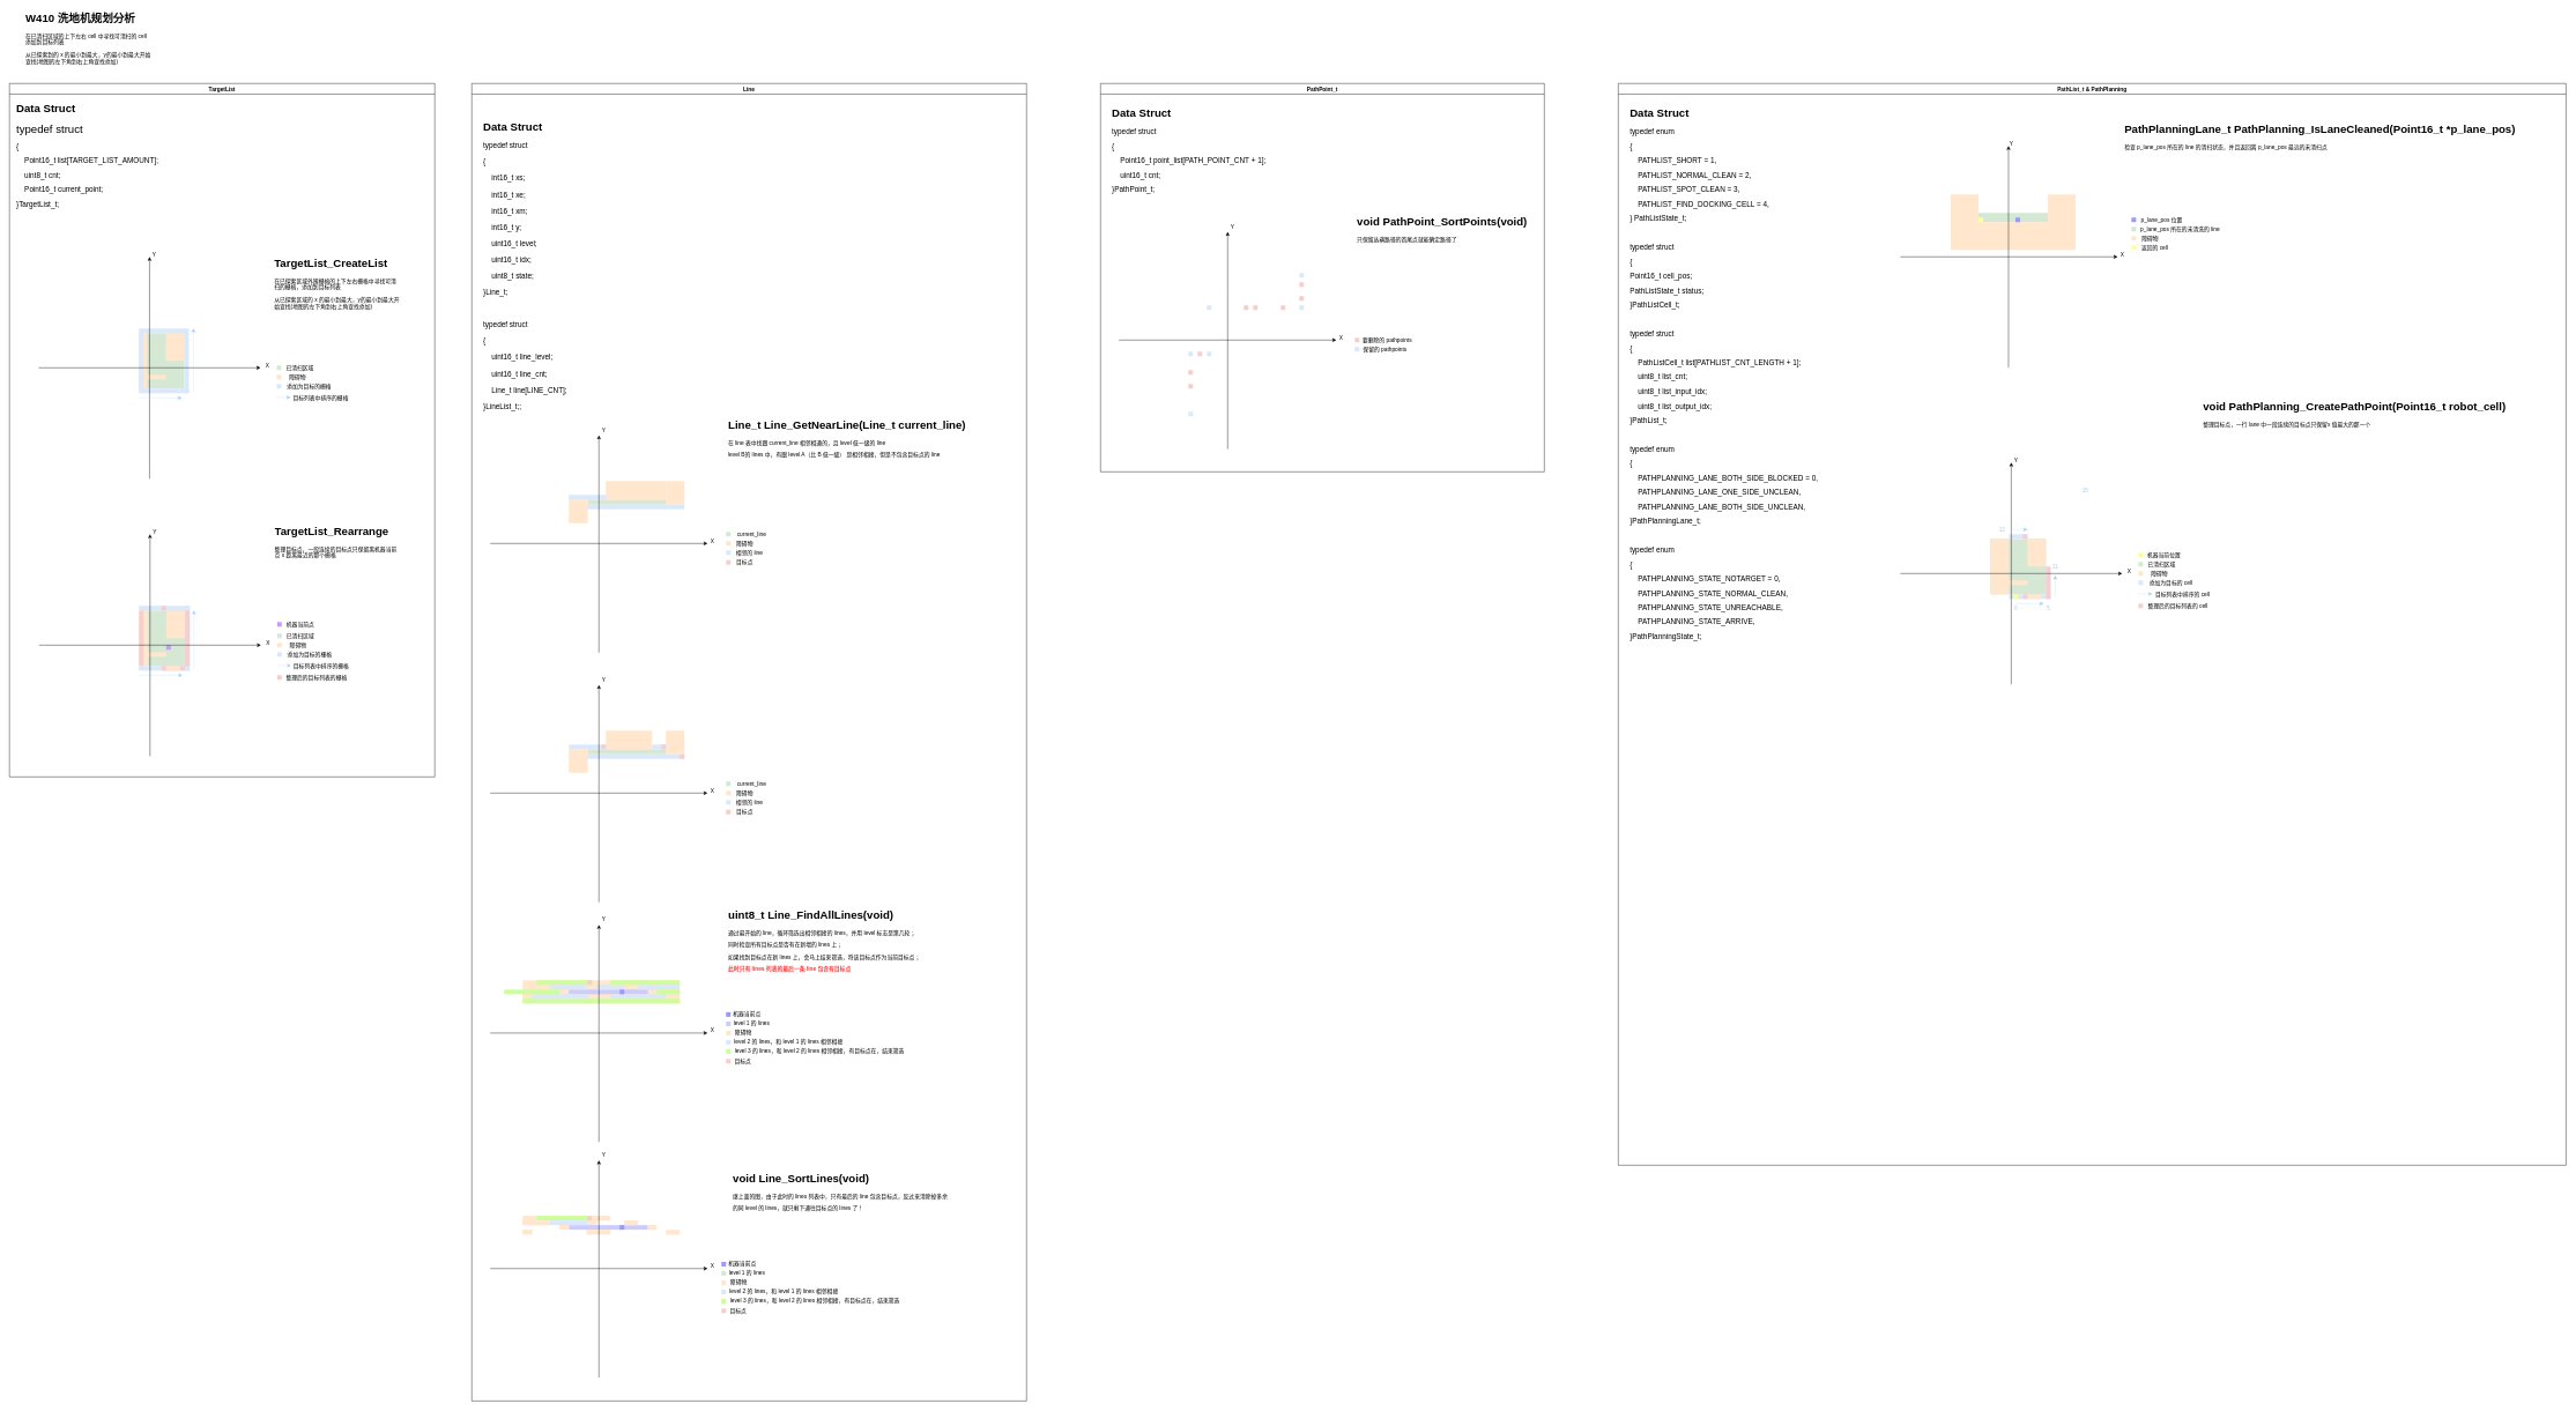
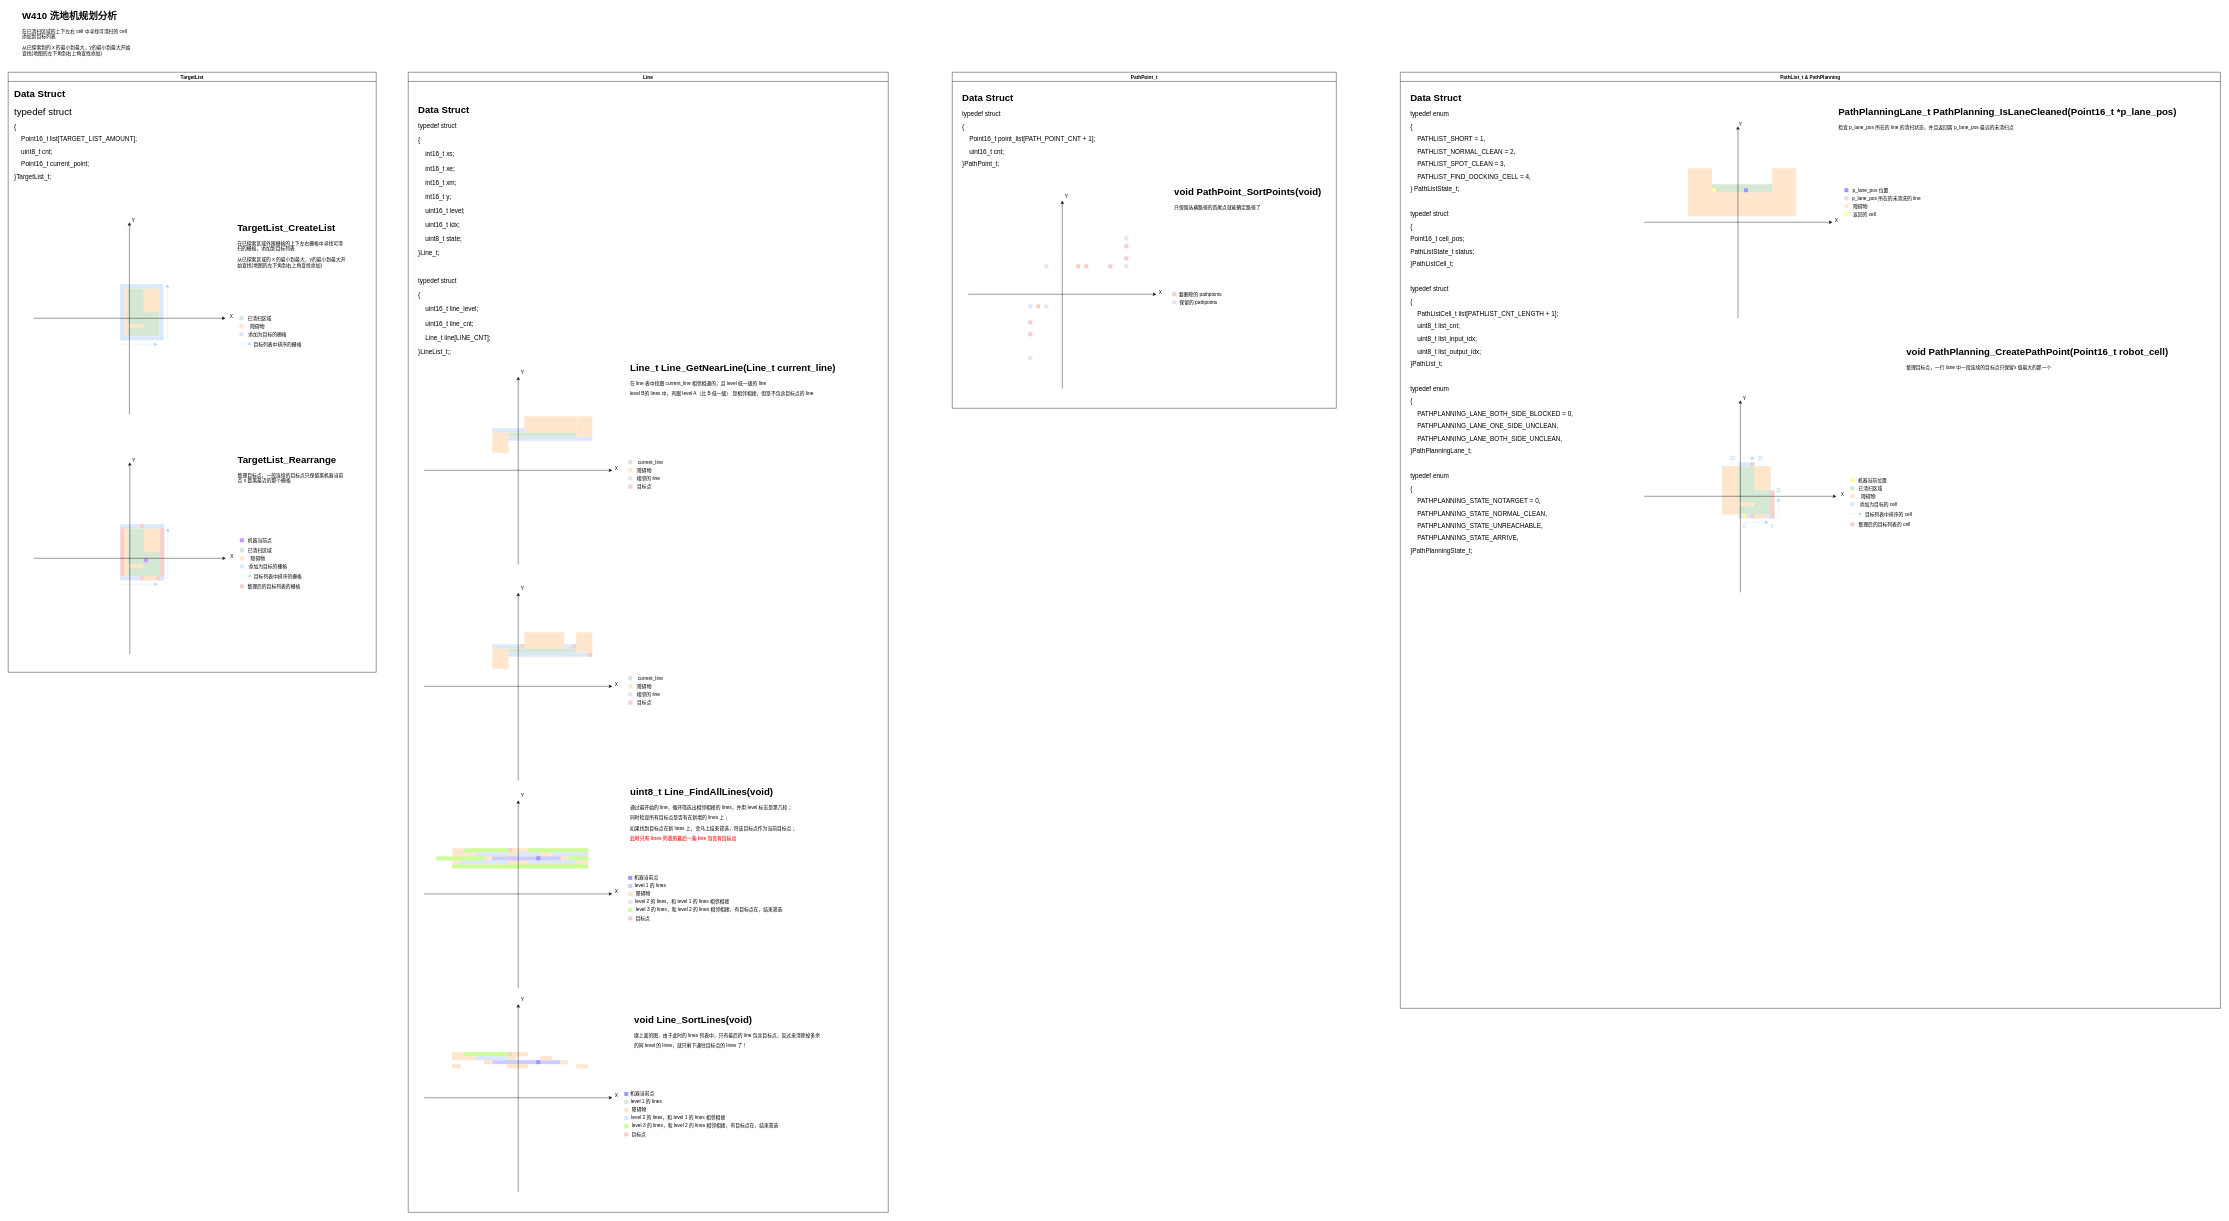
- <mxCell id="244" value="15" style="text;html=1;align=center;verticalAlign=middle;resizable=0;points=[];autosize=1;strokeColor=none;fontColor=#99CCFF;" parent="199" vertex="1"><mxGeometry x="995" y="870" width="30" height="20" as="geometry" /></mxCell>
+ <mxCell id="244" value="15" style="text;html=1;align=center;verticalAlign=middle;resizable=0;points=[];autosize=1;strokeColor=none;fontColor=#99CCFF;" parent="199" vertex="1"><mxGeometry x="885" y="955" width="30" height="20" as="geometry" /></mxCell>
